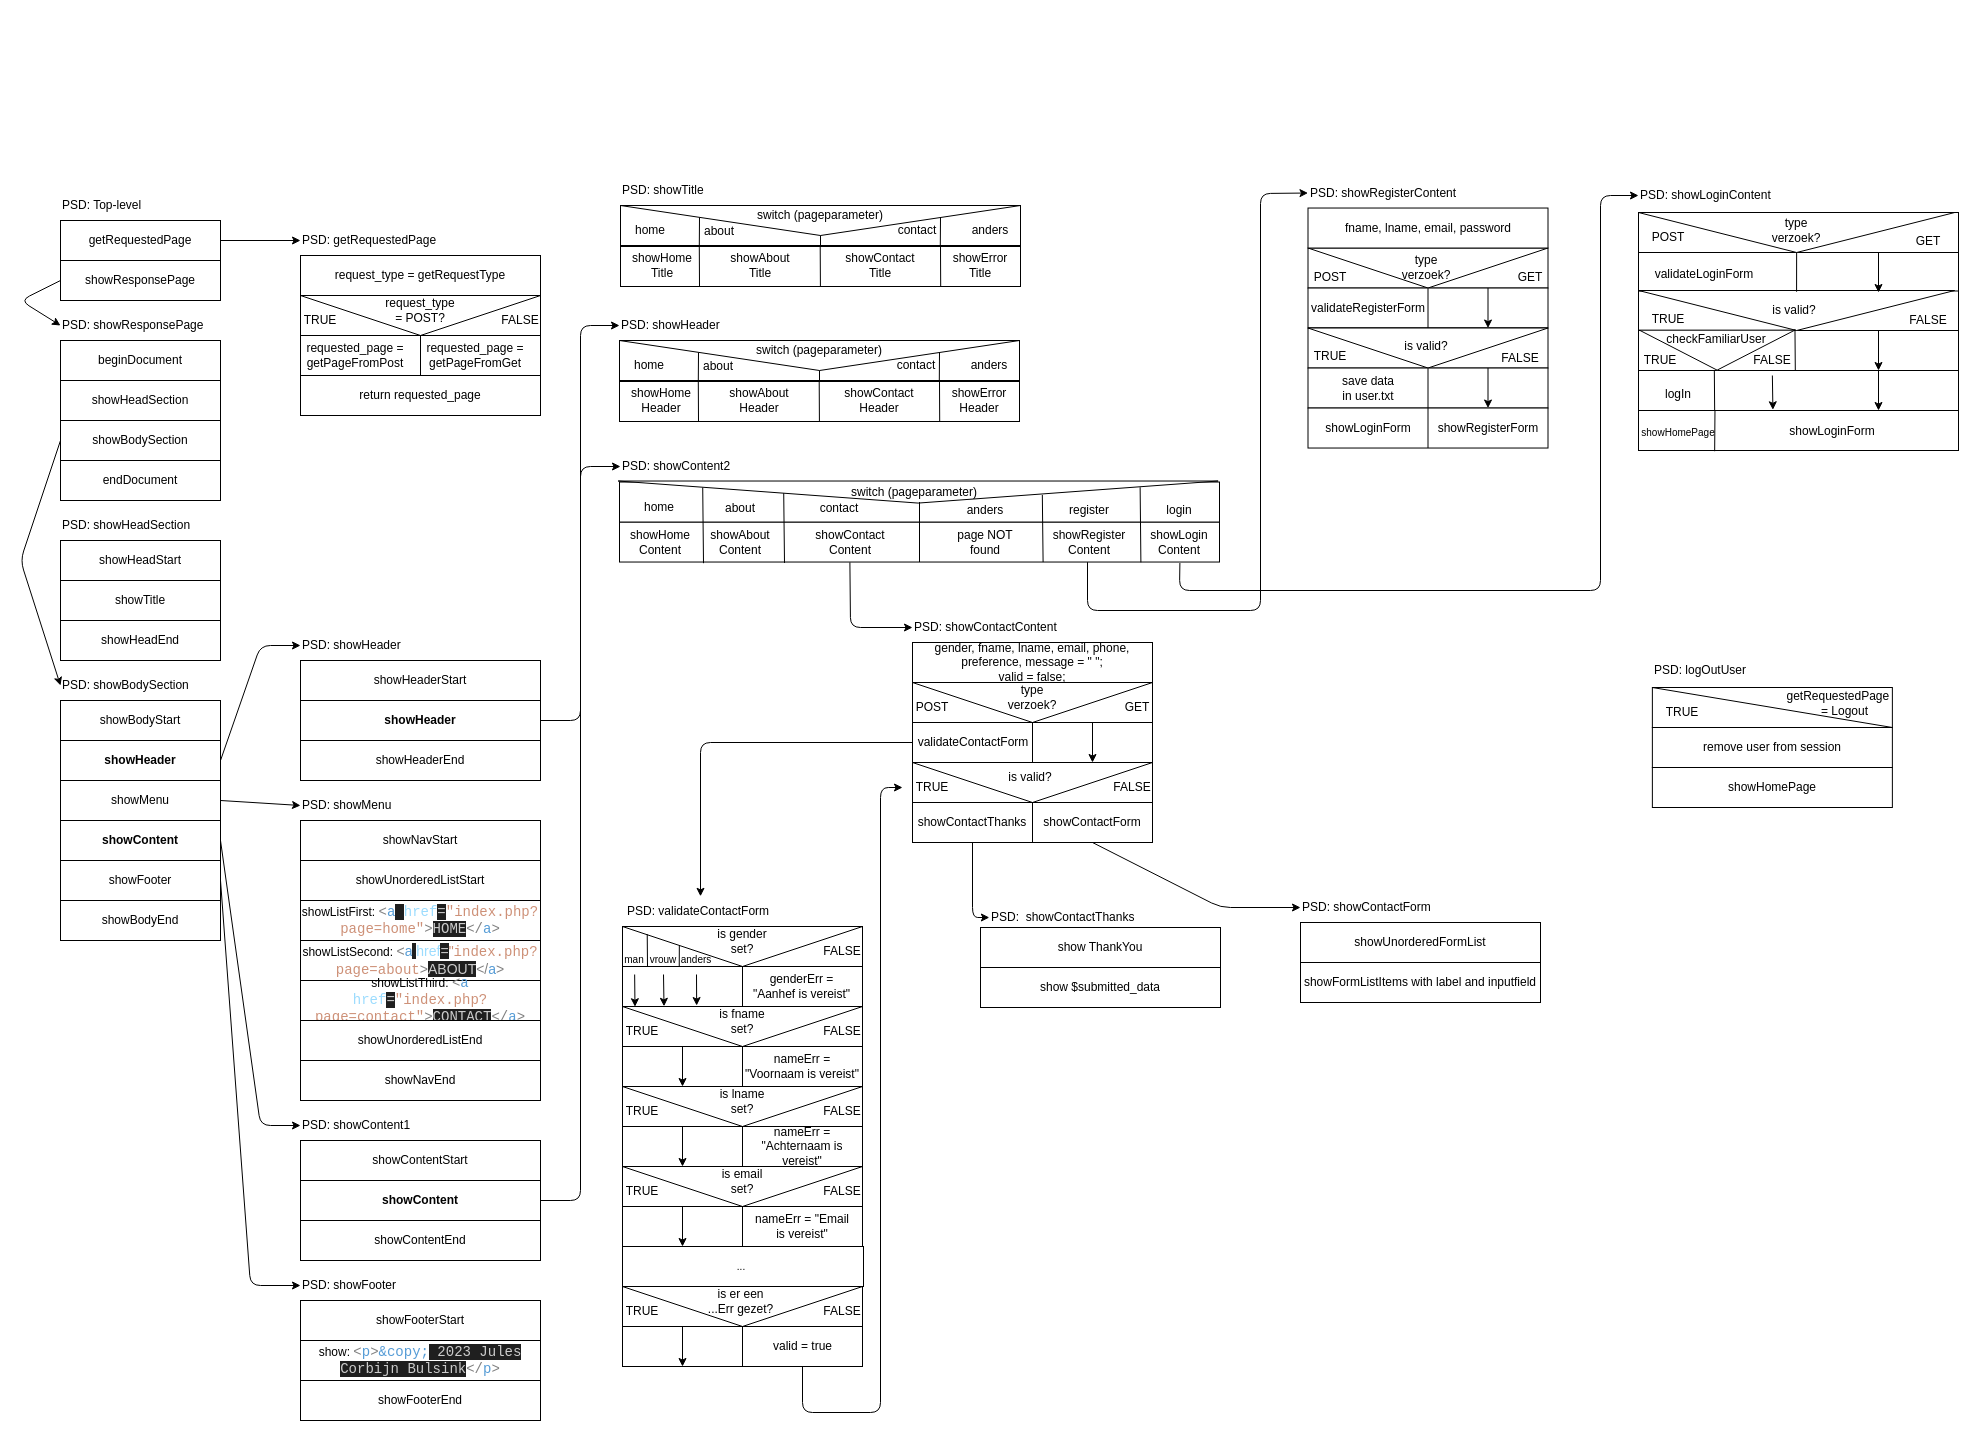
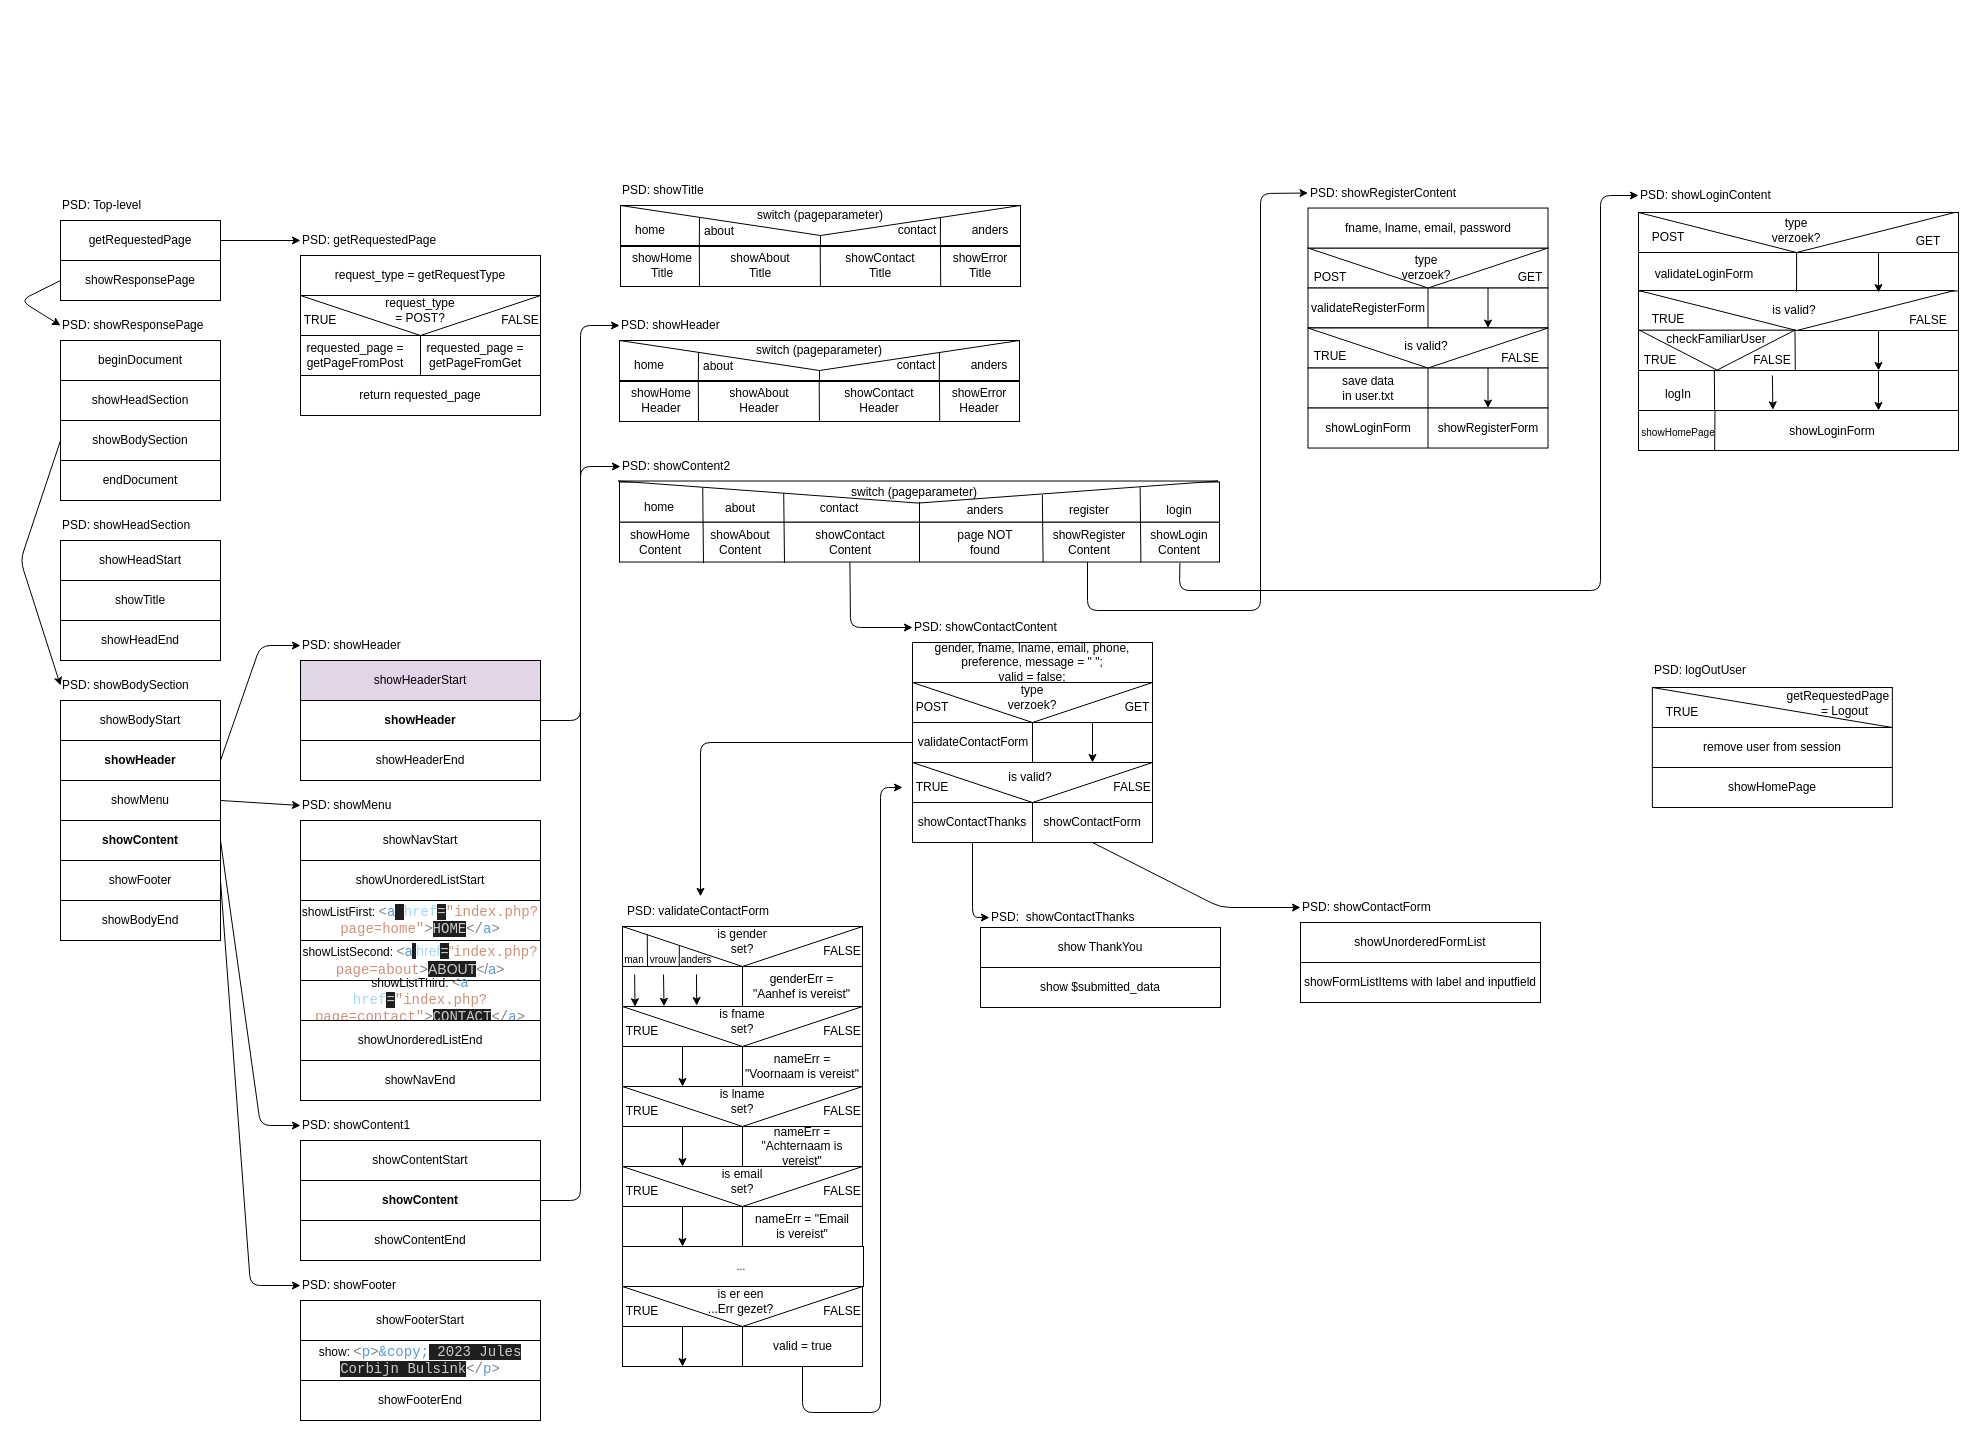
- <mxCell id="38" value="showHeaderStart" style="rounded=0;whiteSpace=wrap;html=1;" parent="1" vertex="1"><mxGeometry x="300" y="660" width="240" height="40" as="geometry" /></mxCell>
+ <mxCell id="38" value="showHeaderStart" style="rounded=0;whiteSpace=wrap;html=1;fillColor=#e1d5e7;" parent="1" vertex="1"><mxGeometry x="300" y="660" width="240" height="40" as="geometry" /></mxCell>
